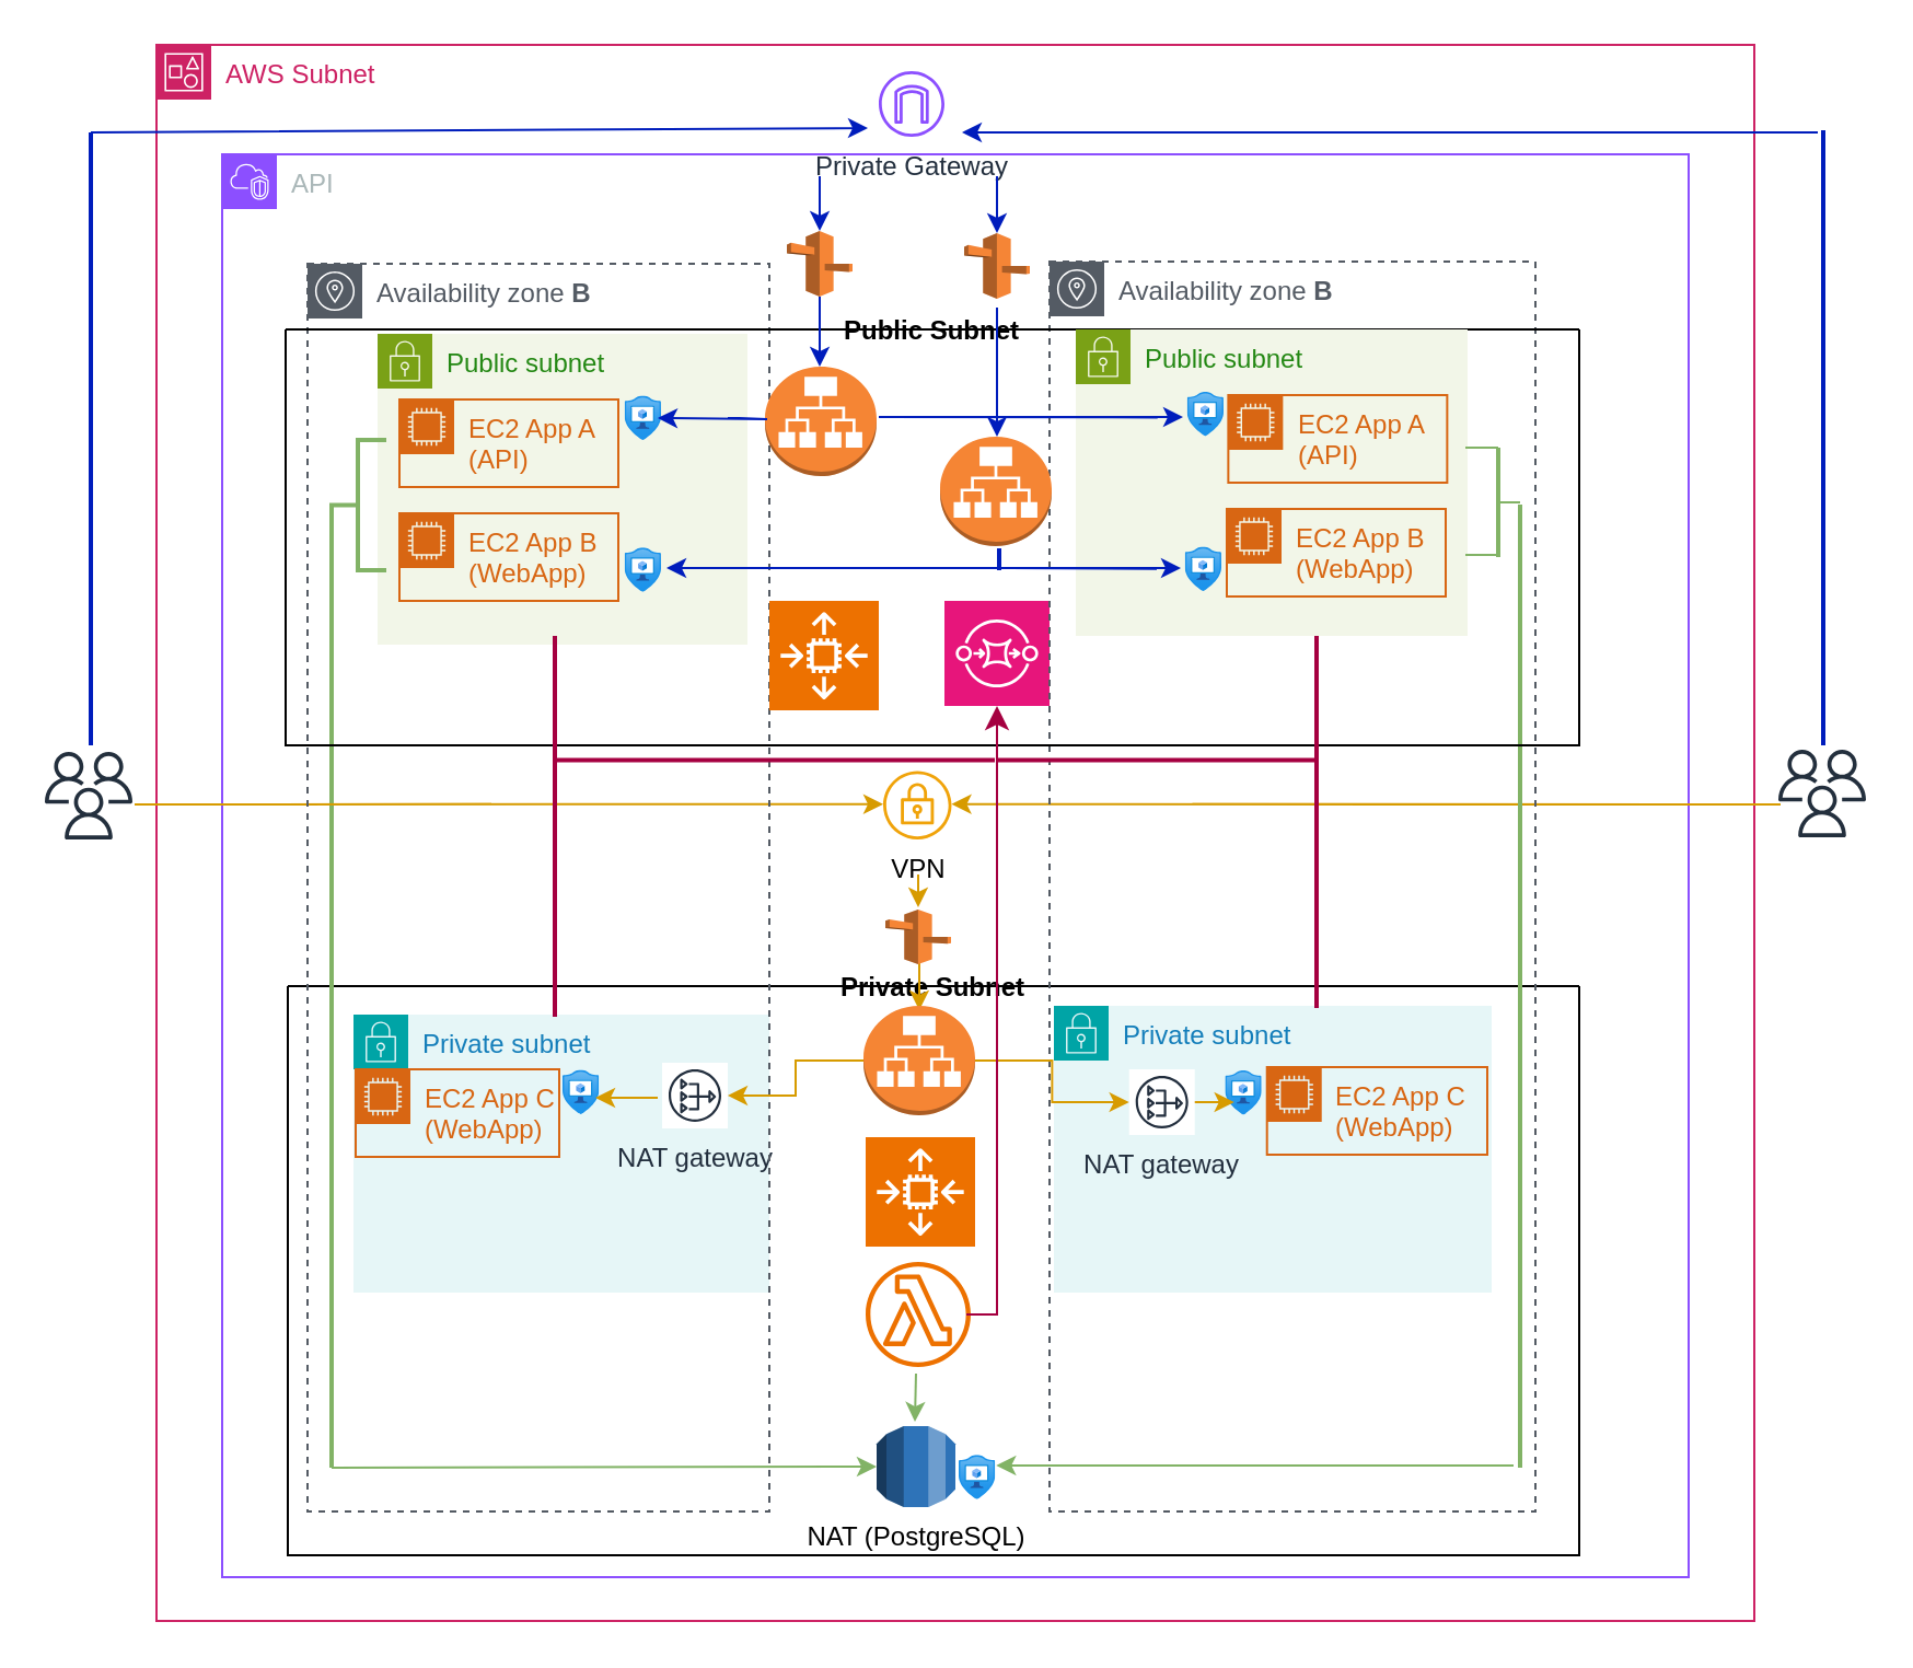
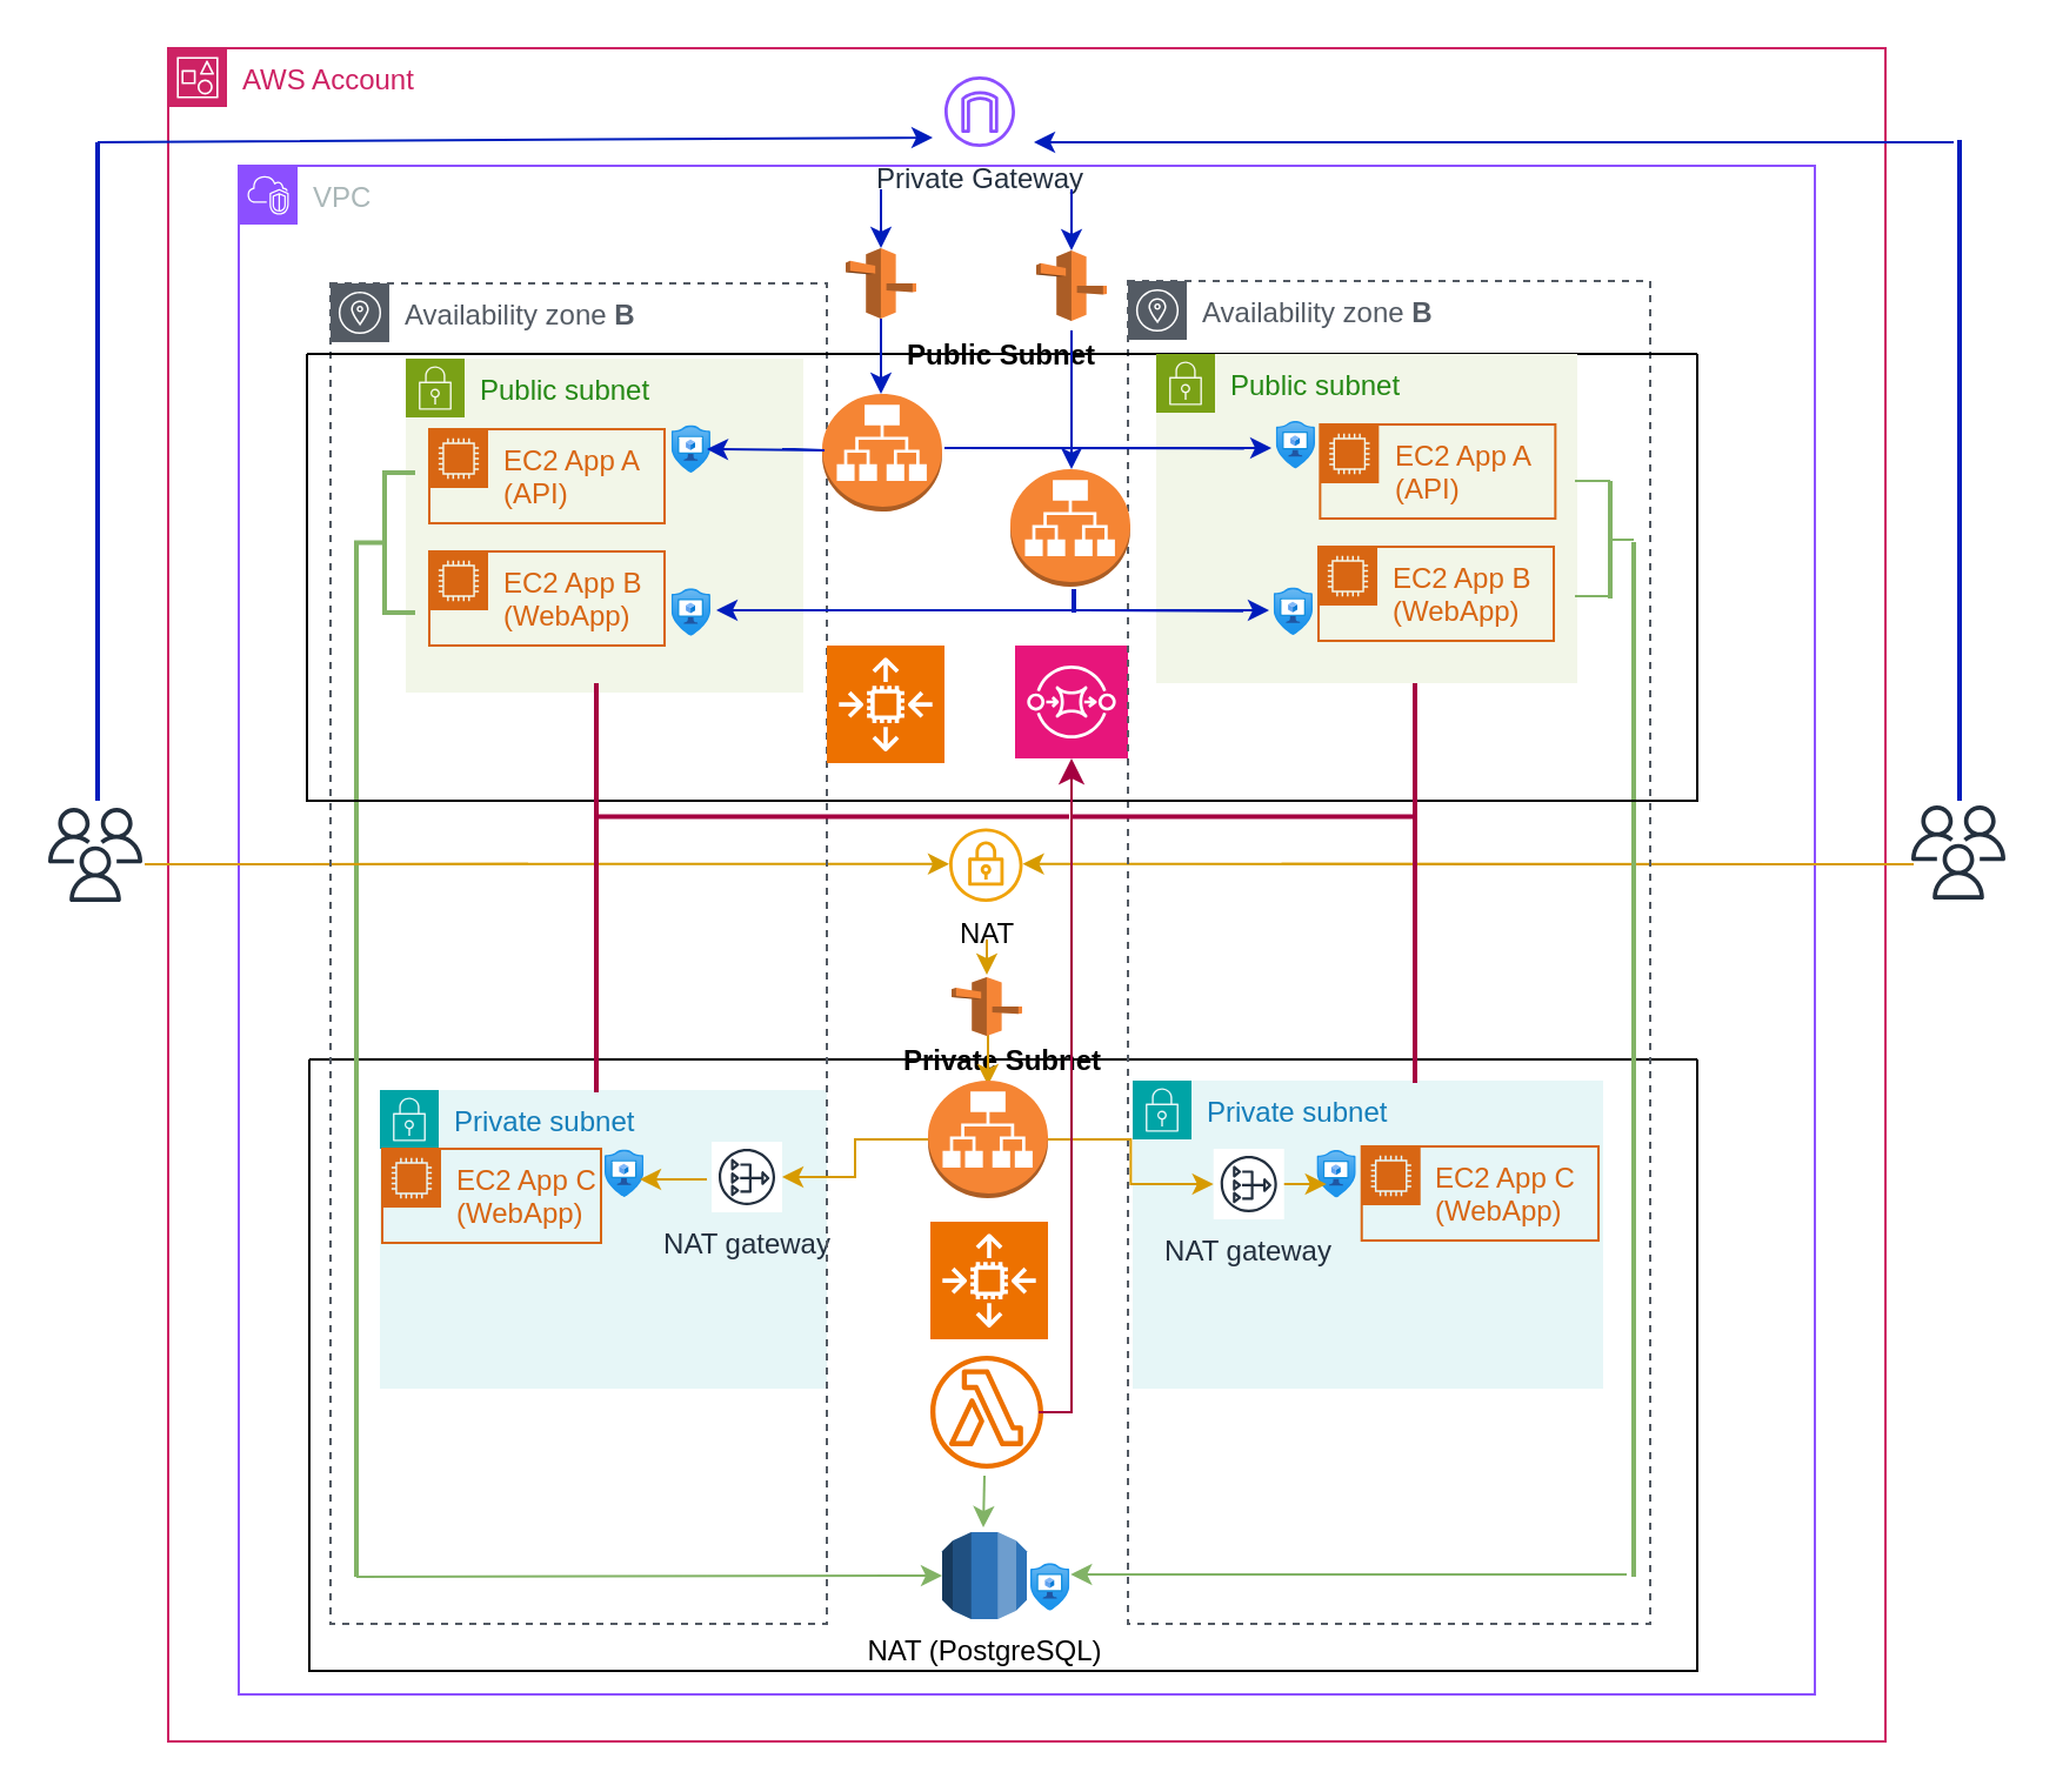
- <mxCell id="2" value="AWS Subnet" style="points=[[0,0],[0.25,0],[0.5,0],[0.75,0],[1,0],[1,0.25],[1,0.5],[1,0.75],[1,1],[0.75,1],[0.5,1],[0.25,1],[0,1],[0,0.75],[0,0.5],[0,0.25]];outlineConnect=0;gradientColor=none;html=1;whiteSpace=wrap;fontSize=12;fontStyle=0;container=1;pointerEvents=0;collapsible=0;recursiveResize=0;shape=mxgraph.aws4.group;grIcon=mxgraph.aws4.group_account;strokeColor=#CD2264;fillColor=none;verticalAlign=top;align=left;spacingLeft=30;fontColor=#CD2264;dashed=0;" parent="1" vertex="1"><mxGeometry x="71" y="20" width="730" height="720" as="geometry" /></mxCell>
+ <mxCell id="2" value="AWS Account" style="points=[[0,0],[0.25,0],[0.5,0],[0.75,0],[1,0],[1,0.25],[1,0.5],[1,0.75],[1,1],[0.75,1],[0.5,1],[0.25,1],[0,1],[0,0.75],[0,0.5],[0,0.25]];outlineConnect=0;gradientColor=none;html=1;whiteSpace=wrap;fontSize=12;fontStyle=0;container=1;pointerEvents=0;collapsible=0;recursiveResize=0;shape=mxgraph.aws4.group;grIcon=mxgraph.aws4.group_account;strokeColor=#CD2264;fillColor=none;verticalAlign=top;align=left;spacingLeft=30;fontColor=#CD2264;dashed=0;" parent="1" vertex="1"><mxGeometry x="71" y="20" width="730" height="720" as="geometry" /></mxCell>
- <mxCell id="3" value="API" style="points=[[0,0],[0.25,0],[0.5,0],[0.75,0],[1,0],[1,0.25],[1,0.5],[1,0.75],[1,1],[0.75,1],[0.5,1],[0.25,1],[0,1],[0,0.75],[0,0.5],[0,0.25]];outlineConnect=0;gradientColor=none;html=1;whiteSpace=wrap;fontSize=12;fontStyle=0;container=1;pointerEvents=0;collapsible=0;recursiveResize=0;shape=mxgraph.aws4.group;grIcon=mxgraph.aws4.group_vpc2;strokeColor=#8C4FFF;fillColor=none;verticalAlign=top;align=left;spacingLeft=30;fontColor=#AAB7B8;dashed=0;" parent="2" vertex="1"><mxGeometry x="30" y="50" width="670" height="650" as="geometry" /></mxCell>
+ <mxCell id="3" value="VPC" style="points=[[0,0],[0.25,0],[0.5,0],[0.75,0],[1,0],[1,0.25],[1,0.5],[1,0.75],[1,1],[0.75,1],[0.5,1],[0.25,1],[0,1],[0,0.75],[0,0.5],[0,0.25]];outlineConnect=0;gradientColor=none;html=1;whiteSpace=wrap;fontSize=12;fontStyle=0;container=1;pointerEvents=0;collapsible=0;recursiveResize=0;shape=mxgraph.aws4.group;grIcon=mxgraph.aws4.group_vpc2;strokeColor=#8C4FFF;fillColor=none;verticalAlign=top;align=left;spacingLeft=30;fontColor=#AAB7B8;dashed=0;" parent="2" vertex="1"><mxGeometry x="30" y="50" width="670" height="650" as="geometry" /></mxCell>
- <mxCell id="28" value="VPN" style="sketch=0;outlineConnect=0;fillColor=#f0a30a;strokeColor=#BD7000;dashed=0;verticalLabelPosition=bottom;verticalAlign=top;align=center;html=1;fontSize=12;fontStyle=0;aspect=fixed;pointerEvents=1;shape=mxgraph.aws4.vpn_gateway;fontColor=#000000;" parent="3" vertex="1"><mxGeometry x="302" y="281.75" width="31.25" height="31.25" as="geometry" /></mxCell>
+ <mxCell id="28" value="NAT" style="sketch=0;outlineConnect=0;fillColor=#f0a30a;strokeColor=#BD7000;dashed=0;verticalLabelPosition=bottom;verticalAlign=top;align=center;html=1;fontSize=12;fontStyle=0;aspect=fixed;pointerEvents=1;shape=mxgraph.aws4.vpn_gateway;fontColor=#000000;" parent="3" vertex="1"><mxGeometry x="302" y="281.75" width="31.25" height="31.25" as="geometry" /></mxCell>
